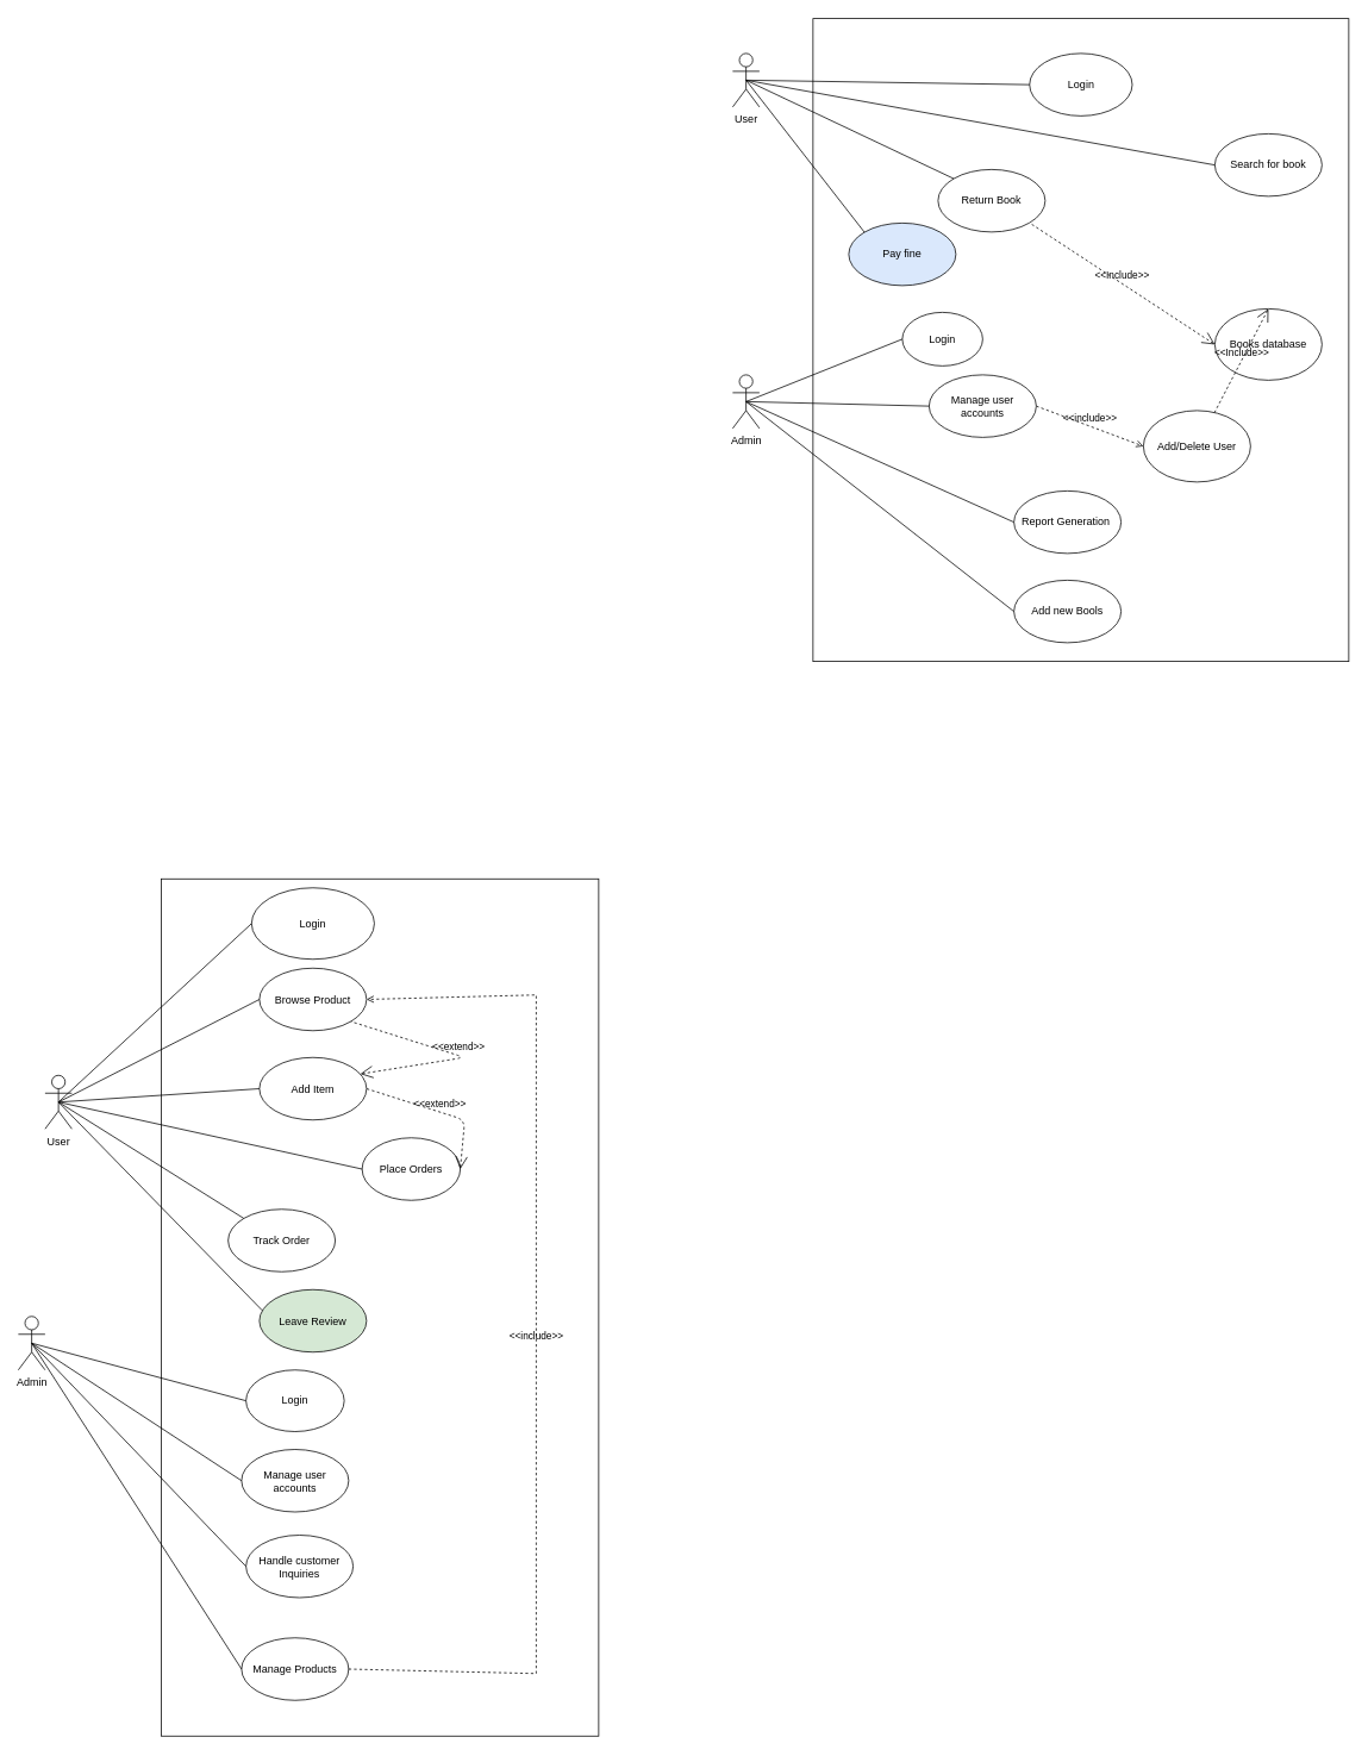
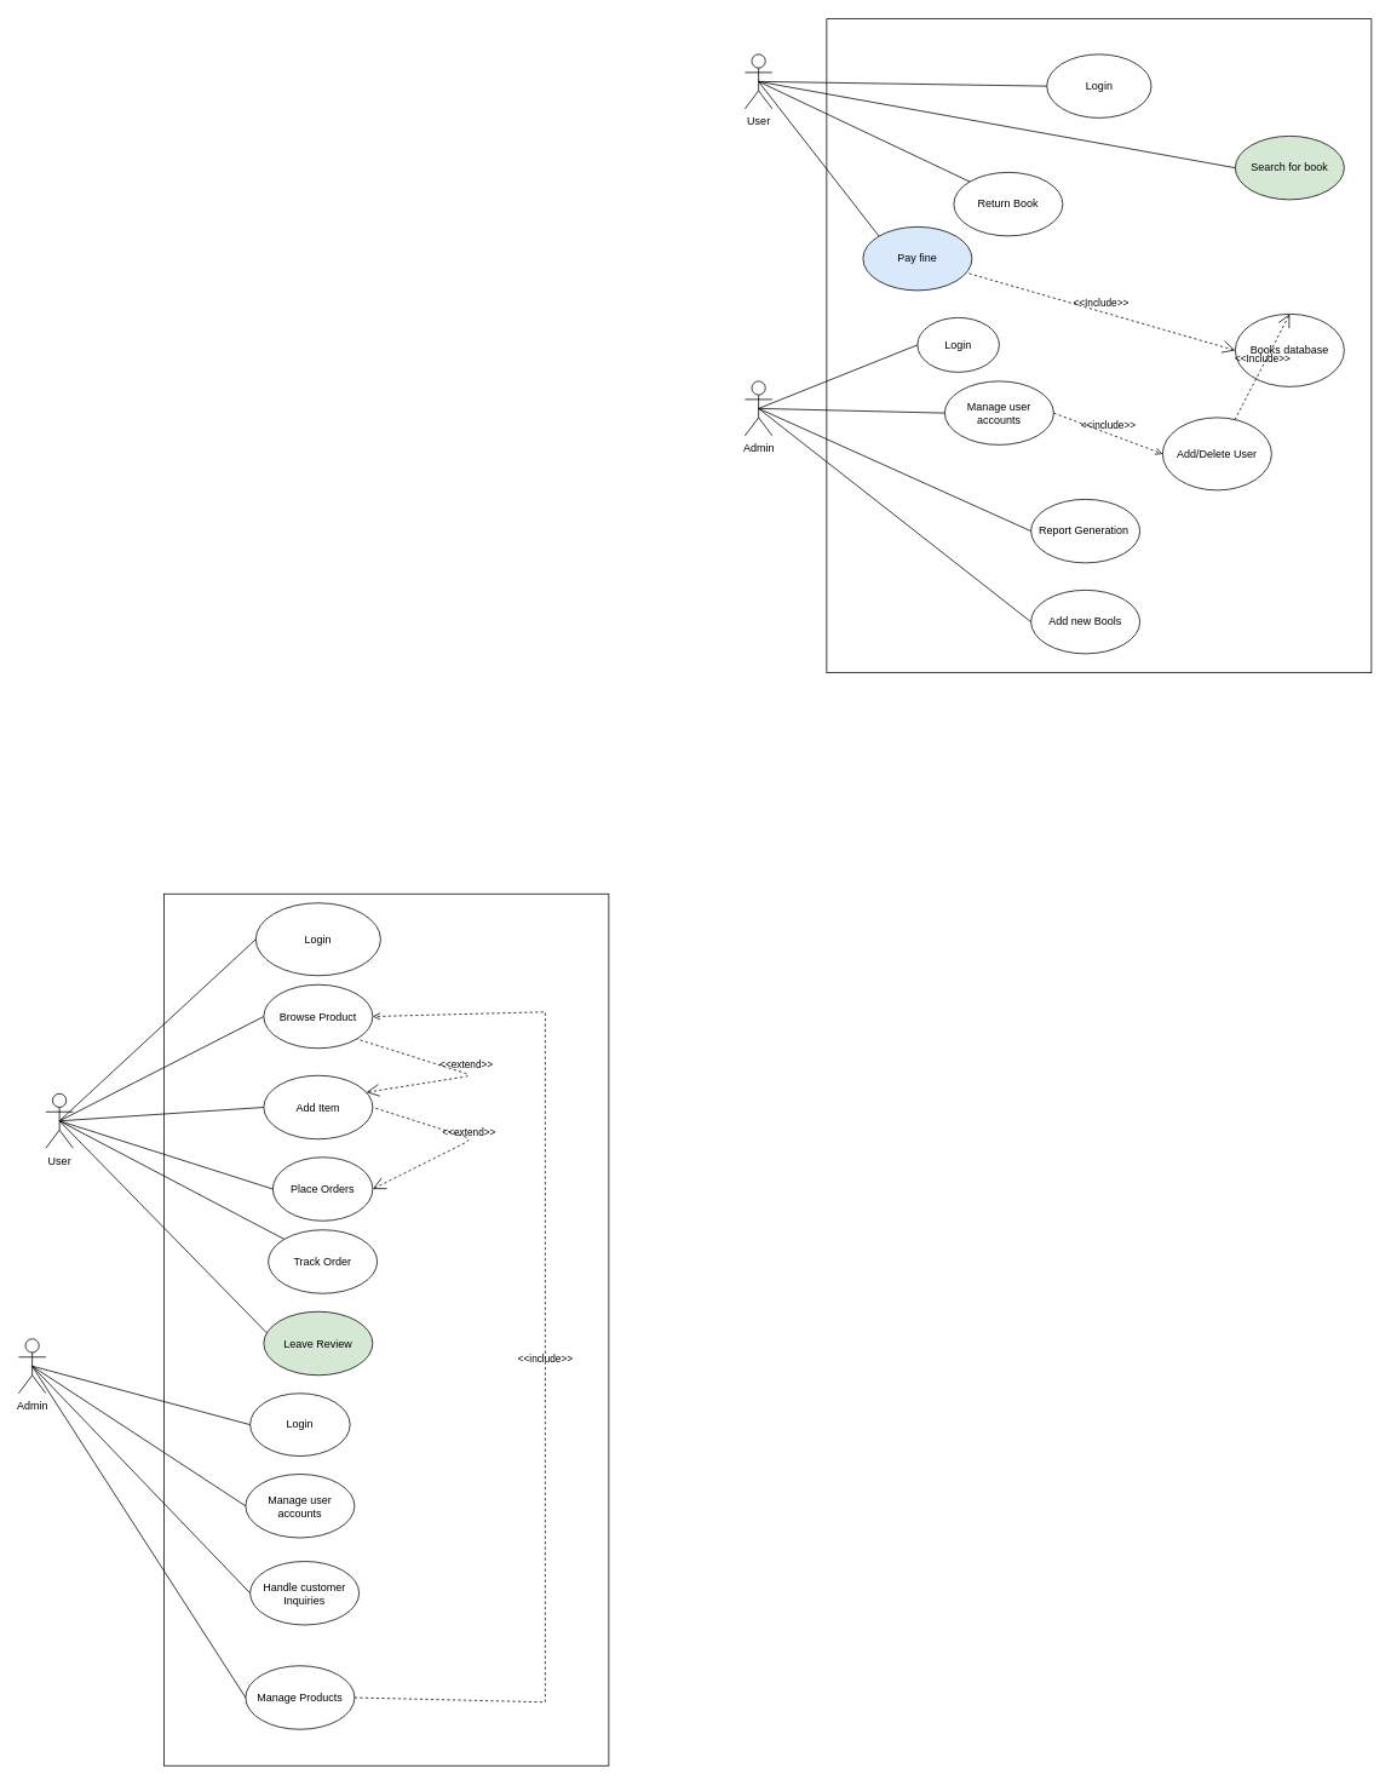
- <mxCell id="5" value="Search for book" style="ellipse;whiteSpace=wrap;html=1;labelBackgroundColor=none;rounded=0;" vertex="1" parent="1"><mxGeometry x="1360" y="149" width="120" height="70" as="geometry" /></mxCell>
+ <mxCell id="5" value="Search for book" style="ellipse;whiteSpace=wrap;html=1;labelBackgroundColor=none;rounded=0;fillColor=#d5e8d4;" vertex="1" parent="1"><mxGeometry x="1360" y="149" width="120" height="70" as="geometry" /></mxCell>
- <mxCell id="17" value="&amp;lt;&amp;lt;Include&amp;gt;&amp;gt;" style="edgeStyle=none;html=1;startArrow=open;endArrow=none;startSize=12;verticalAlign=bottom;dashed=1;labelBackgroundColor=none;rounded=0;entryX=1;entryY=1;entryDx=0;entryDy=0;exitX=0;exitY=0.5;exitDx=0;exitDy=0;fontColor=default;" edge="1" parent="1" source="7" target="9"><mxGeometry width="160" relative="1" as="geometry"><mxPoint x="1430" y="299" as="sourcePoint" /><mxPoint x="1430" y="229" as="targetPoint" /></mxGeometry></mxCell>
+ <mxCell id="17" value="&amp;lt;&amp;lt;Include&amp;gt;&amp;gt;" style="edgeStyle=none;html=1;startArrow=open;endArrow=none;startSize=12;verticalAlign=bottom;dashed=1;labelBackgroundColor=none;rounded=0;exitX=0;exitY=0.5;exitDx=0;exitDy=0;fontColor=default;" edge="1" parent="1" source="7" target="6"><mxGeometry width="160" relative="1" as="geometry"><mxPoint x="1430" y="299" as="sourcePoint" /><mxPoint x="1430" y="229" as="targetPoint" /></mxGeometry></mxCell>
- <mxCell id="44" value="Place Orders" style="ellipse;whiteSpace=wrap;html=1;labelBackgroundColor=none;rounded=0;" vertex="1" parent="1"><mxGeometry x="405" y="1273.5" width="110" height="70" as="geometry" /></mxCell>
+ <mxCell id="44" value="Place Orders" style="ellipse;whiteSpace=wrap;html=1;labelBackgroundColor=none;rounded=0;" vertex="1" parent="1"><mxGeometry x="300" y="1273.5" width="110" height="70" as="geometry" /></mxCell>
- <mxCell id="30" value="Track Order" style="ellipse;whiteSpace=wrap;html=1;labelBackgroundColor=none;rounded=0;" vertex="1" parent="1"><mxGeometry x="255" y="1353.5" width="120" height="70" as="geometry" /></mxCell>
+ <mxCell id="30" value="Track Order" style="ellipse;whiteSpace=wrap;html=1;labelBackgroundColor=none;rounded=0;" vertex="1" parent="1"><mxGeometry x="295" y="1353.5" width="120" height="70" as="geometry" /></mxCell>
